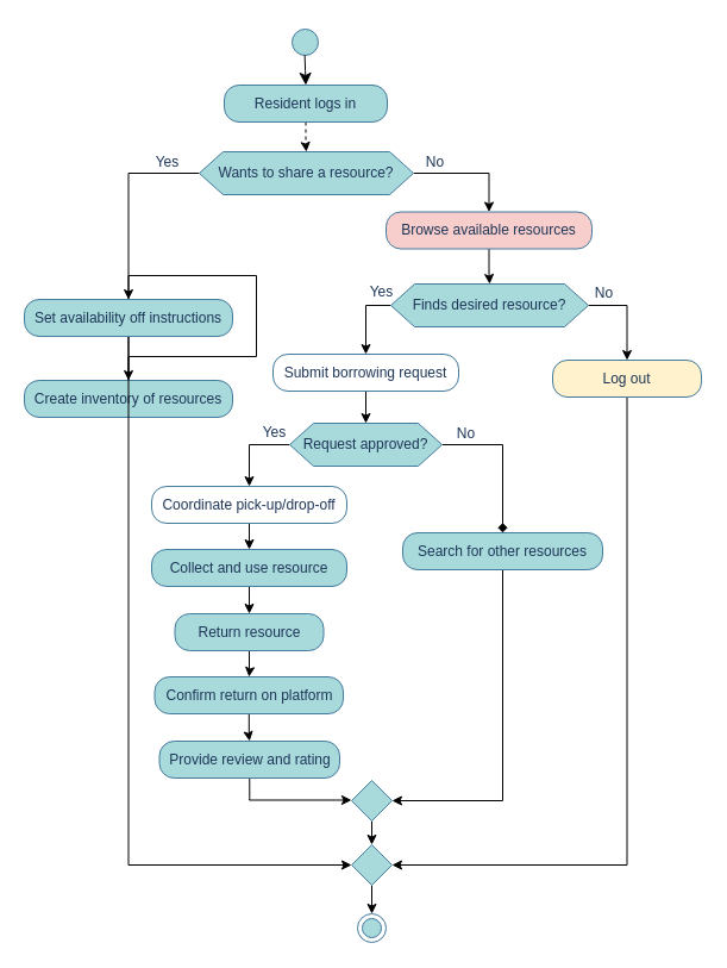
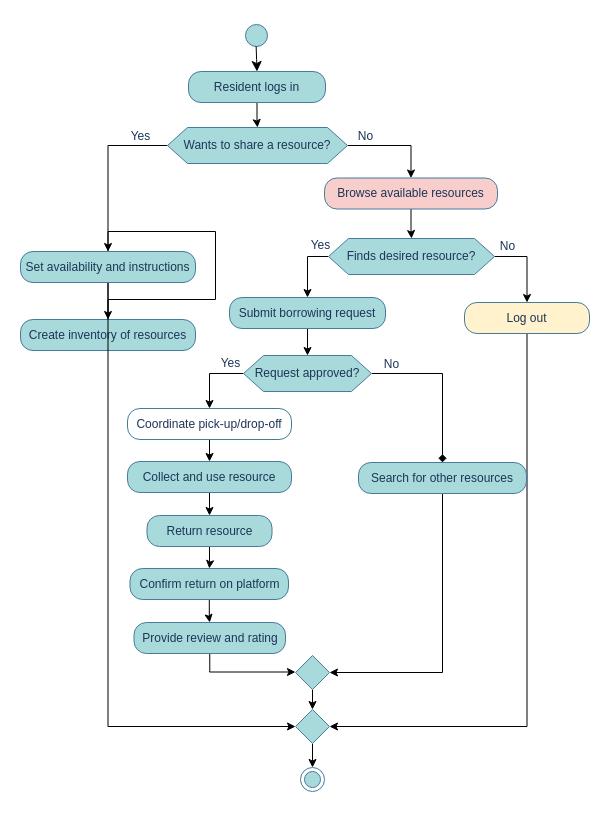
- <mxCell id="6" style="edgeStyle=orthogonalEdgeStyle;rounded=0;orthogonalLoop=1;jettySize=auto;html=1;entryX=0.5;entryY=0;entryDx=0;entryDy=0;dashed=1;" parent="1" source="7" target="16" edge="1"><mxGeometry relative="1" as="geometry" /></mxCell>
+ <mxCell id="6" style="edgeStyle=orthogonalEdgeStyle;rounded=0;orthogonalLoop=1;jettySize=auto;html=1;entryX=0.5;entryY=0;entryDx=0;entryDy=0;" parent="1" source="7" target="16" edge="1"><mxGeometry relative="1" as="geometry" /></mxCell>
- <mxCell id="18" value="Set availability off instructions" style="rounded=1;whiteSpace=wrap;html=1;arcSize=40;fontColor=#1D3557;fillColor=#A8DADC;strokeColor=#457B9D;labelBackgroundColor=none;" parent="1" vertex="1"><mxGeometry x="20" y="251" width="175" height="31" as="geometry" /></mxCell>
+ <mxCell id="18" value="Set availability and instructions" style="rounded=1;whiteSpace=wrap;html=1;arcSize=40;fontColor=#1D3557;fillColor=#A8DADC;strokeColor=#457B9D;labelBackgroundColor=none;" parent="1" vertex="1"><mxGeometry x="20" y="251" width="175" height="31" as="geometry" /></mxCell>
- <mxCell id="27" value="Submit borrowing request" style="rounded=1;whiteSpace=wrap;html=1;arcSize=40;fontColor=#1D3557;fillColor=#ffffff;strokeColor=#457B9D;labelBackgroundColor=none;" parent="1" vertex="1"><mxGeometry x="229" y="297" width="156" height="31" as="geometry" /></mxCell>
+ <mxCell id="27" value="Submit borrowing request" style="rounded=1;whiteSpace=wrap;html=1;arcSize=40;fontColor=#1D3557;fillColor=#A8DADC;strokeColor=#457B9D;labelBackgroundColor=none;" parent="1" vertex="1"><mxGeometry x="229" y="297" width="156" height="31" as="geometry" /></mxCell>
- <mxCell id="29" value="Search for other resources" style="rounded=1;whiteSpace=wrap;html=1;arcSize=40;fontColor=#1D3557;fillColor=#A8DADC;strokeColor=#457B9D;labelBackgroundColor=none;" parent="1" vertex="1"><mxGeometry x="338" y="447" width="168" height="31" as="geometry" /></mxCell>
+ <mxCell id="29" value="Search for other resources" style="rounded=1;whiteSpace=wrap;html=1;arcSize=40;fontColor=#1D3557;fillColor=#A8DADC;strokeColor=#457B9D;labelBackgroundColor=none;" parent="1" vertex="1"><mxGeometry x="358" y="462" width="168" height="31" as="geometry" /></mxCell>
